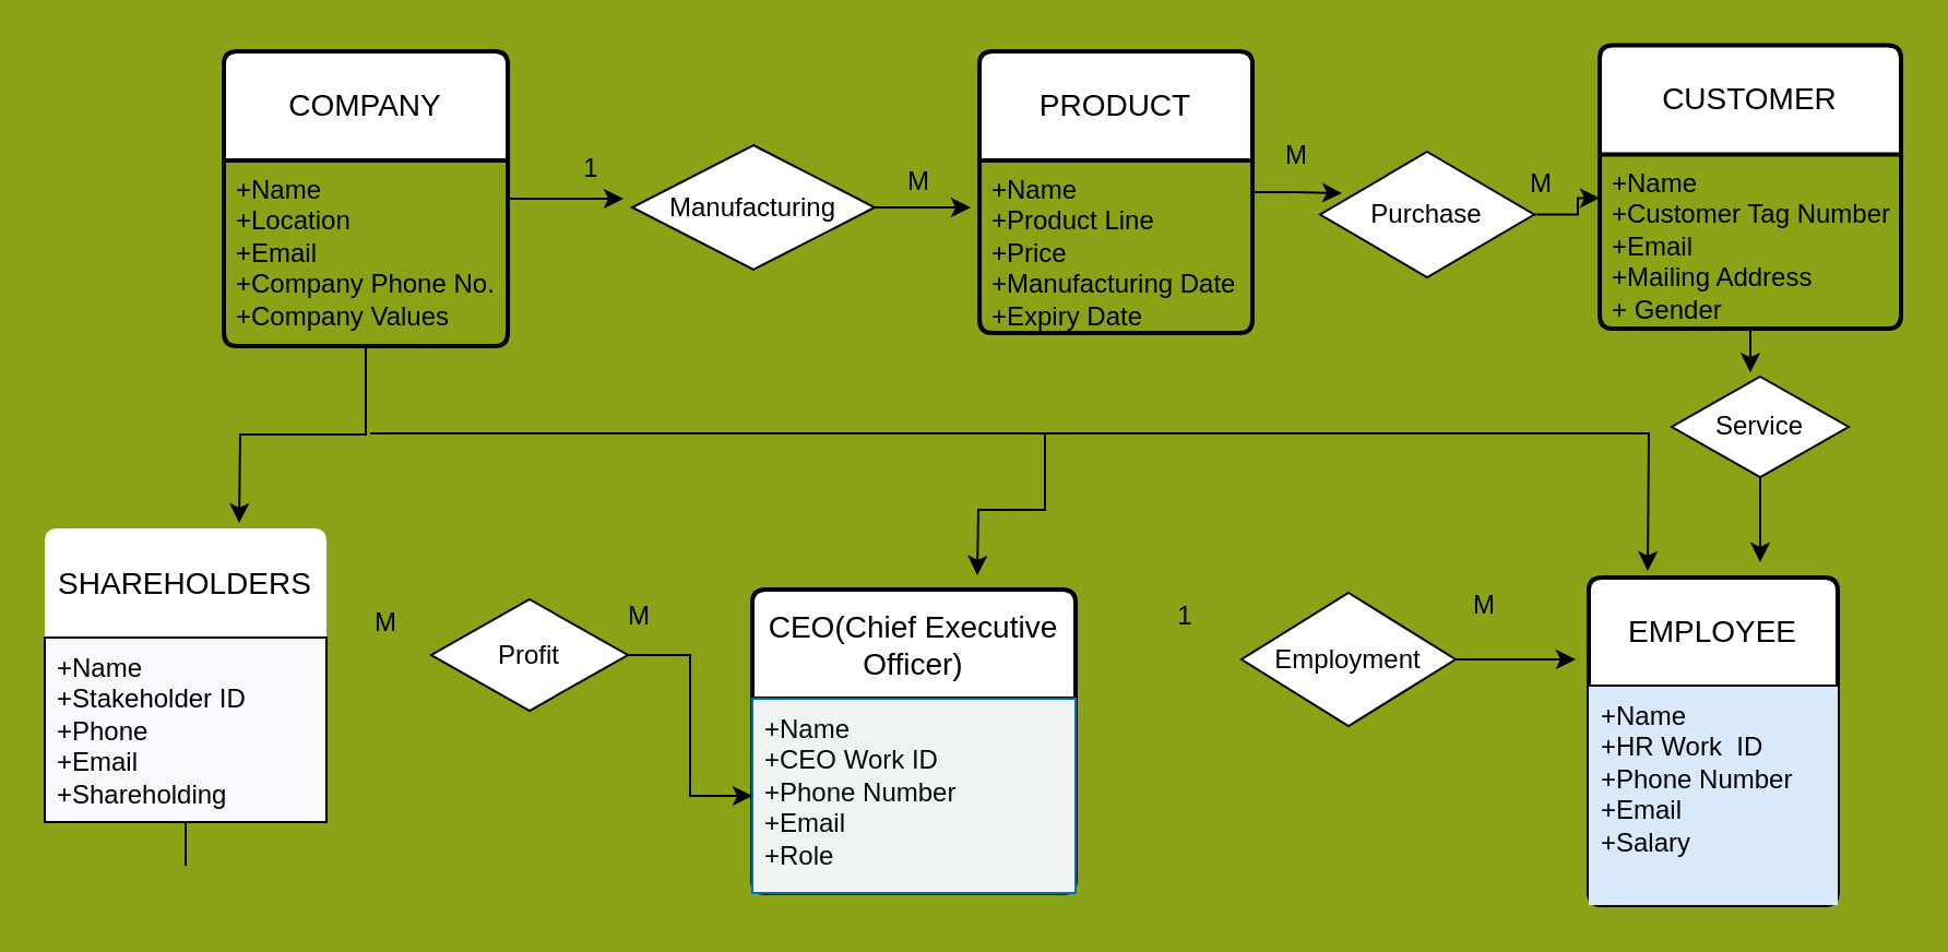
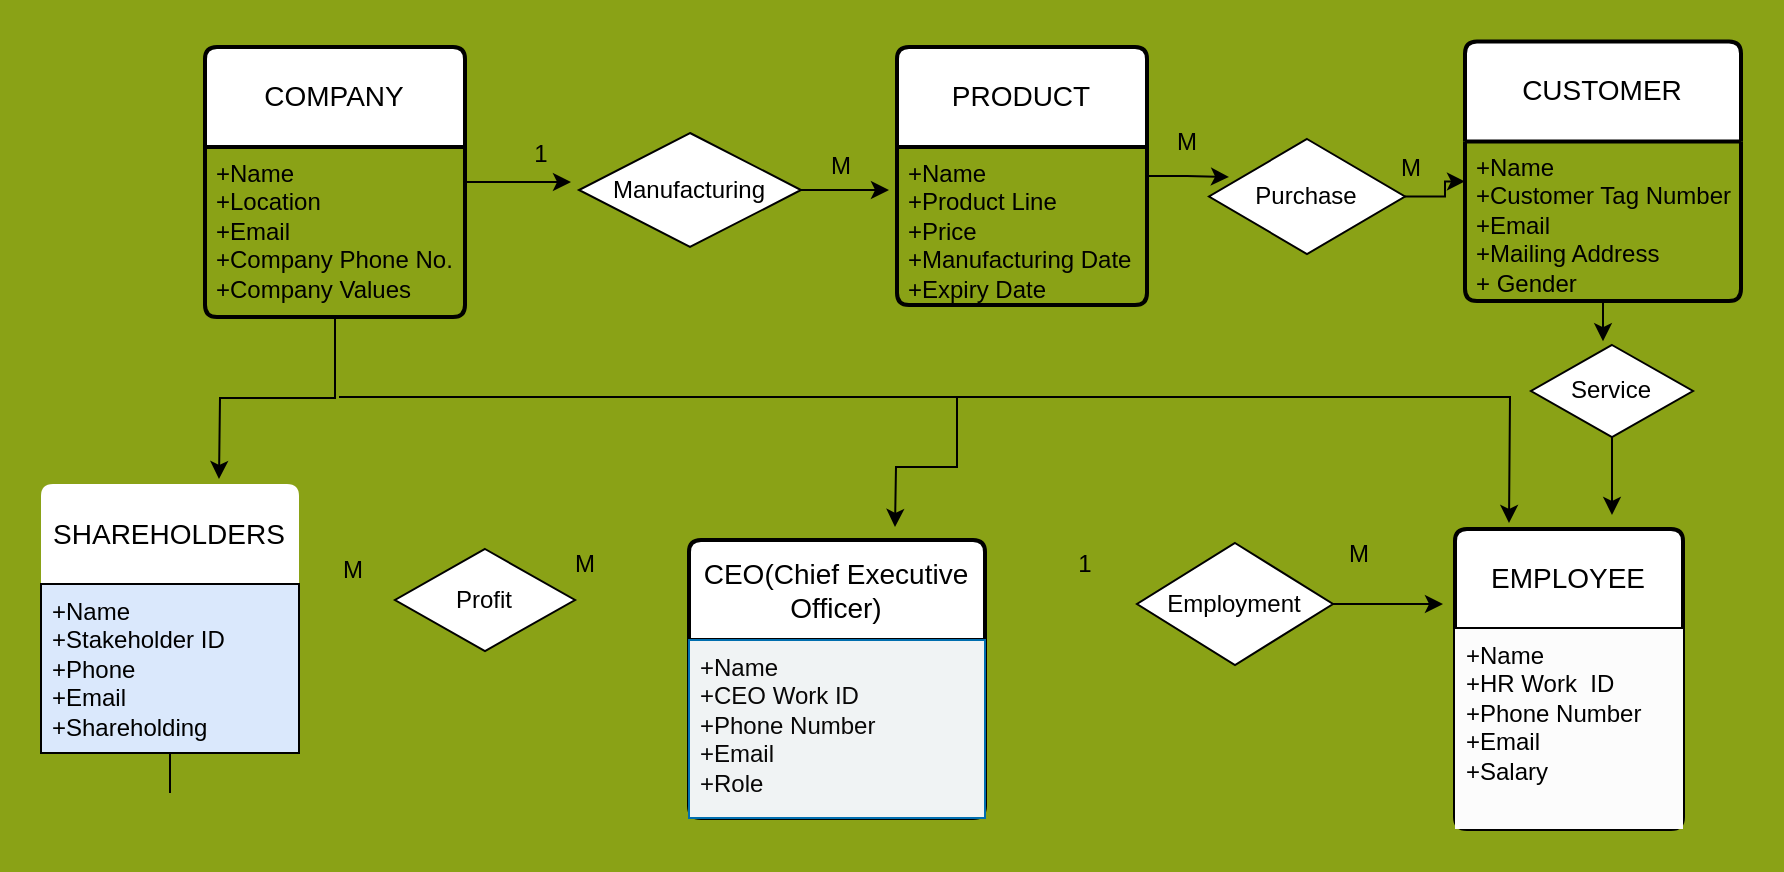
- <mxCell id="22" value="" style="edgeStyle=orthogonalEdgeStyle;rounded=0;orthogonalLoop=1;jettySize=auto;html=1;" edge="1" parent="1" source="23" target="3"><mxGeometry relative="1" as="geometry" /></mxCell>
- <mxCell id="8" value="&lt;font color=&quot;#000000&quot;&gt;+Name&lt;br&gt;+Stakeholder ID&lt;br&gt;+Phone&lt;br&gt;+Email&lt;br&gt;+Shareholding&lt;/font&gt;" style="align=left;strokeColor=default;fillColor=#faf7fd;spacingLeft=4;fontSize=12;verticalAlign=top;resizable=0;rotatable=0;part=1;html=1;" parent="7" vertex="1"><mxGeometry y="50" width="129" height="84.5" as="geometry" /></mxCell>
+ <mxCell id="8" value="&lt;font color=&quot;#000000&quot;&gt;+Name&lt;br&gt;+Stakeholder ID&lt;br&gt;+Phone&lt;br&gt;+Email&lt;br&gt;+Shareholding&lt;/font&gt;" style="align=left;strokeColor=default;fillColor=#dae8fc;spacingLeft=4;fontSize=12;verticalAlign=top;resizable=0;rotatable=0;part=1;html=1;" parent="7" vertex="1"><mxGeometry y="50" width="129" height="84.5" as="geometry" /></mxCell>
- <mxCell id="5" value="&lt;font color=&quot;#000000&quot;&gt;+Name&lt;br&gt;+HR Work&amp;nbsp; ID&lt;br&gt;+Phone Number&lt;br&gt;+Email&lt;br&gt;+Salary&lt;/font&gt;" style="align=left;strokeColor=none;fillColor=#dae8fc;spacingLeft=4;fontSize=12;verticalAlign=top;resizable=0;rotatable=0;part=1;html=1;" parent="4" vertex="1"><mxGeometry y="50" width="114" height="100" as="geometry" /></mxCell>
+ <mxCell id="5" value="&lt;font color=&quot;#000000&quot;&gt;+Name&lt;br&gt;+HR Work&amp;nbsp; ID&lt;br&gt;+Phone Number&lt;br&gt;+Email&lt;br&gt;+Salary&lt;/font&gt;" style="align=left;strokeColor=none;fillColor=#fcfcfc;spacingLeft=4;fontSize=12;verticalAlign=top;resizable=0;rotatable=0;part=1;html=1;" parent="4" vertex="1"><mxGeometry y="50" width="114" height="100" as="geometry" /></mxCell>
